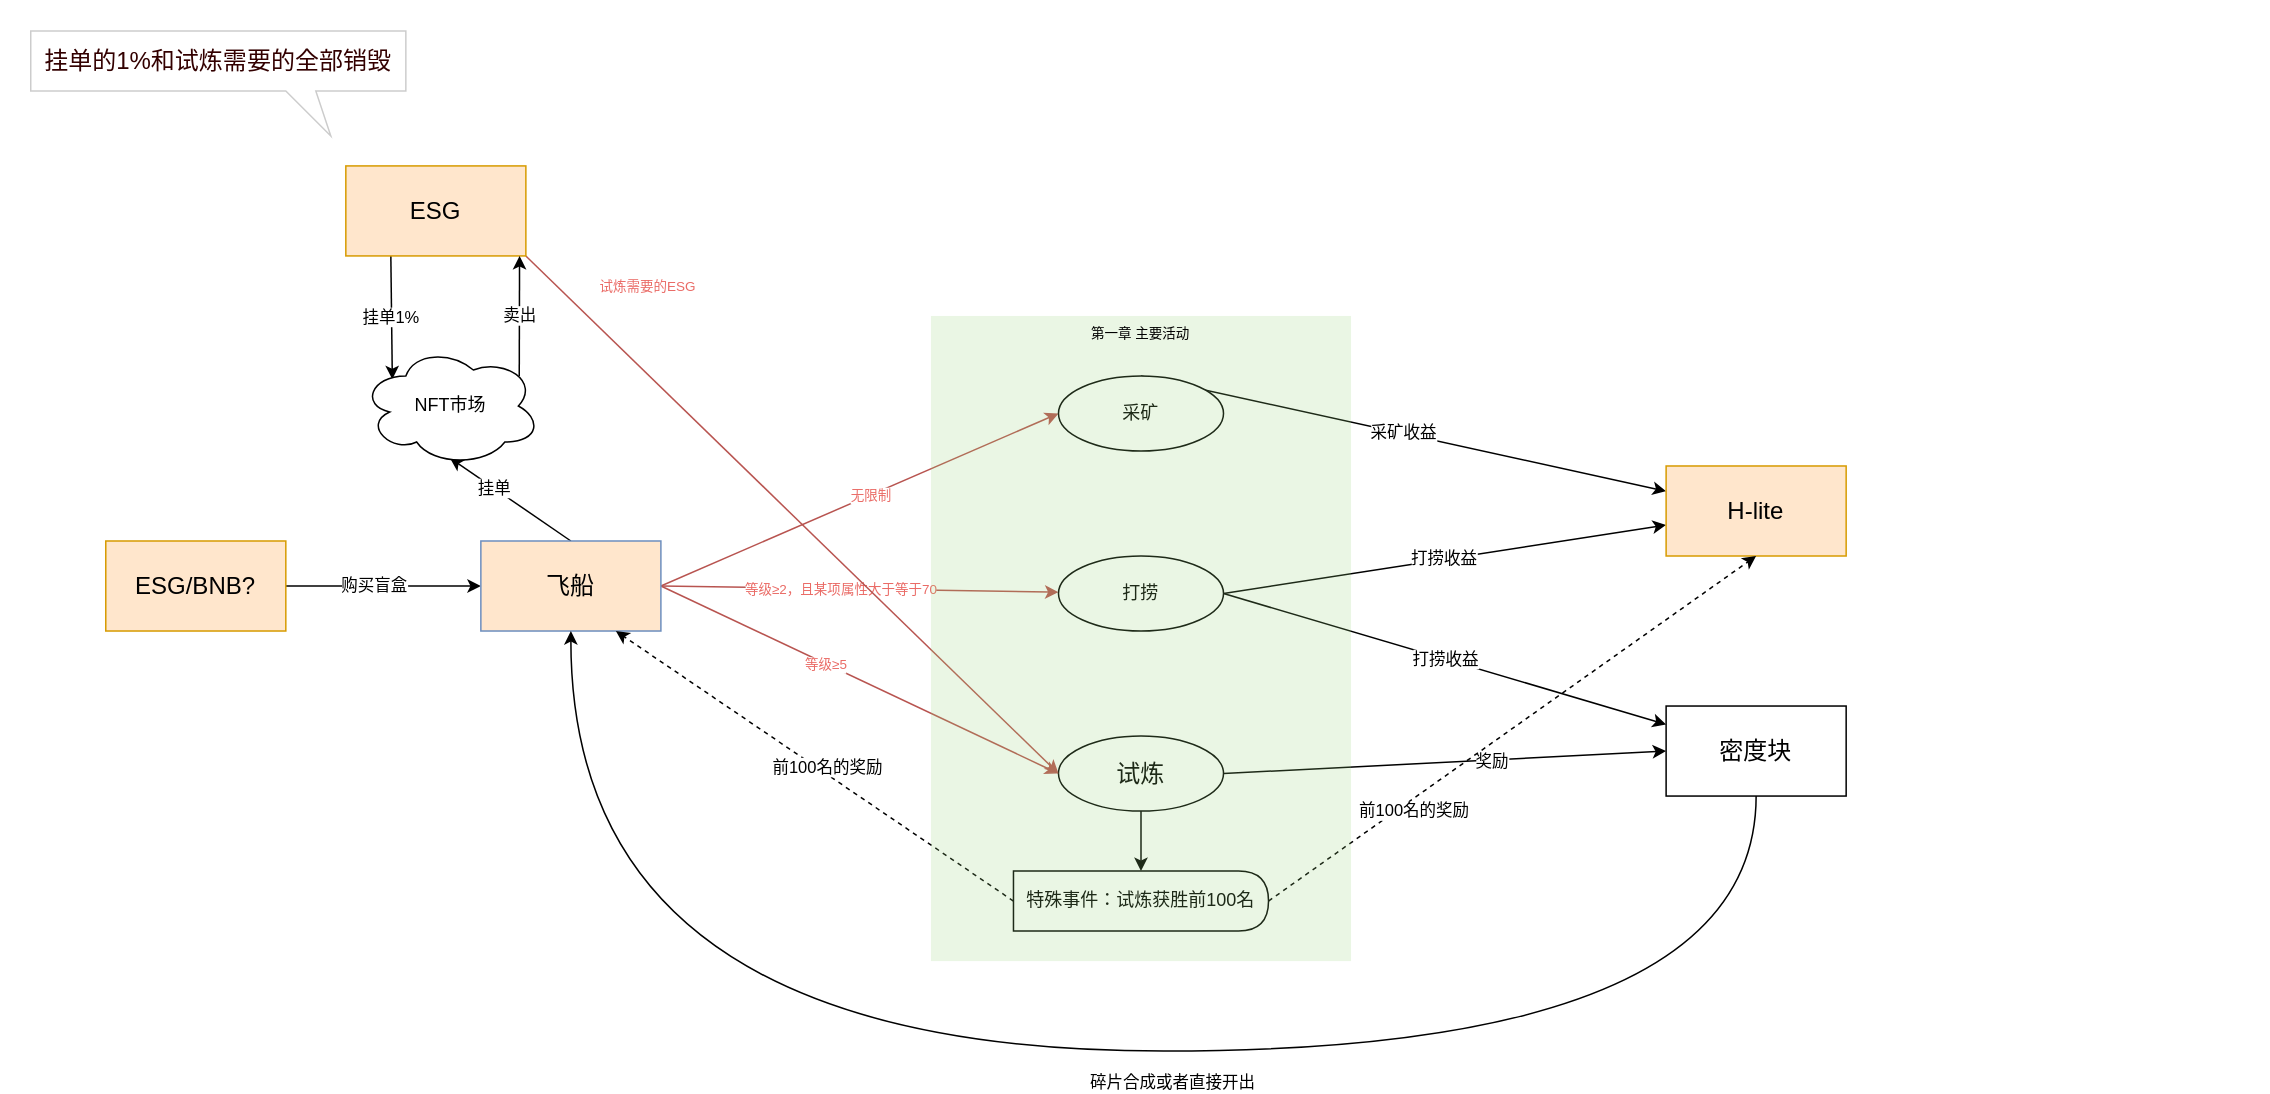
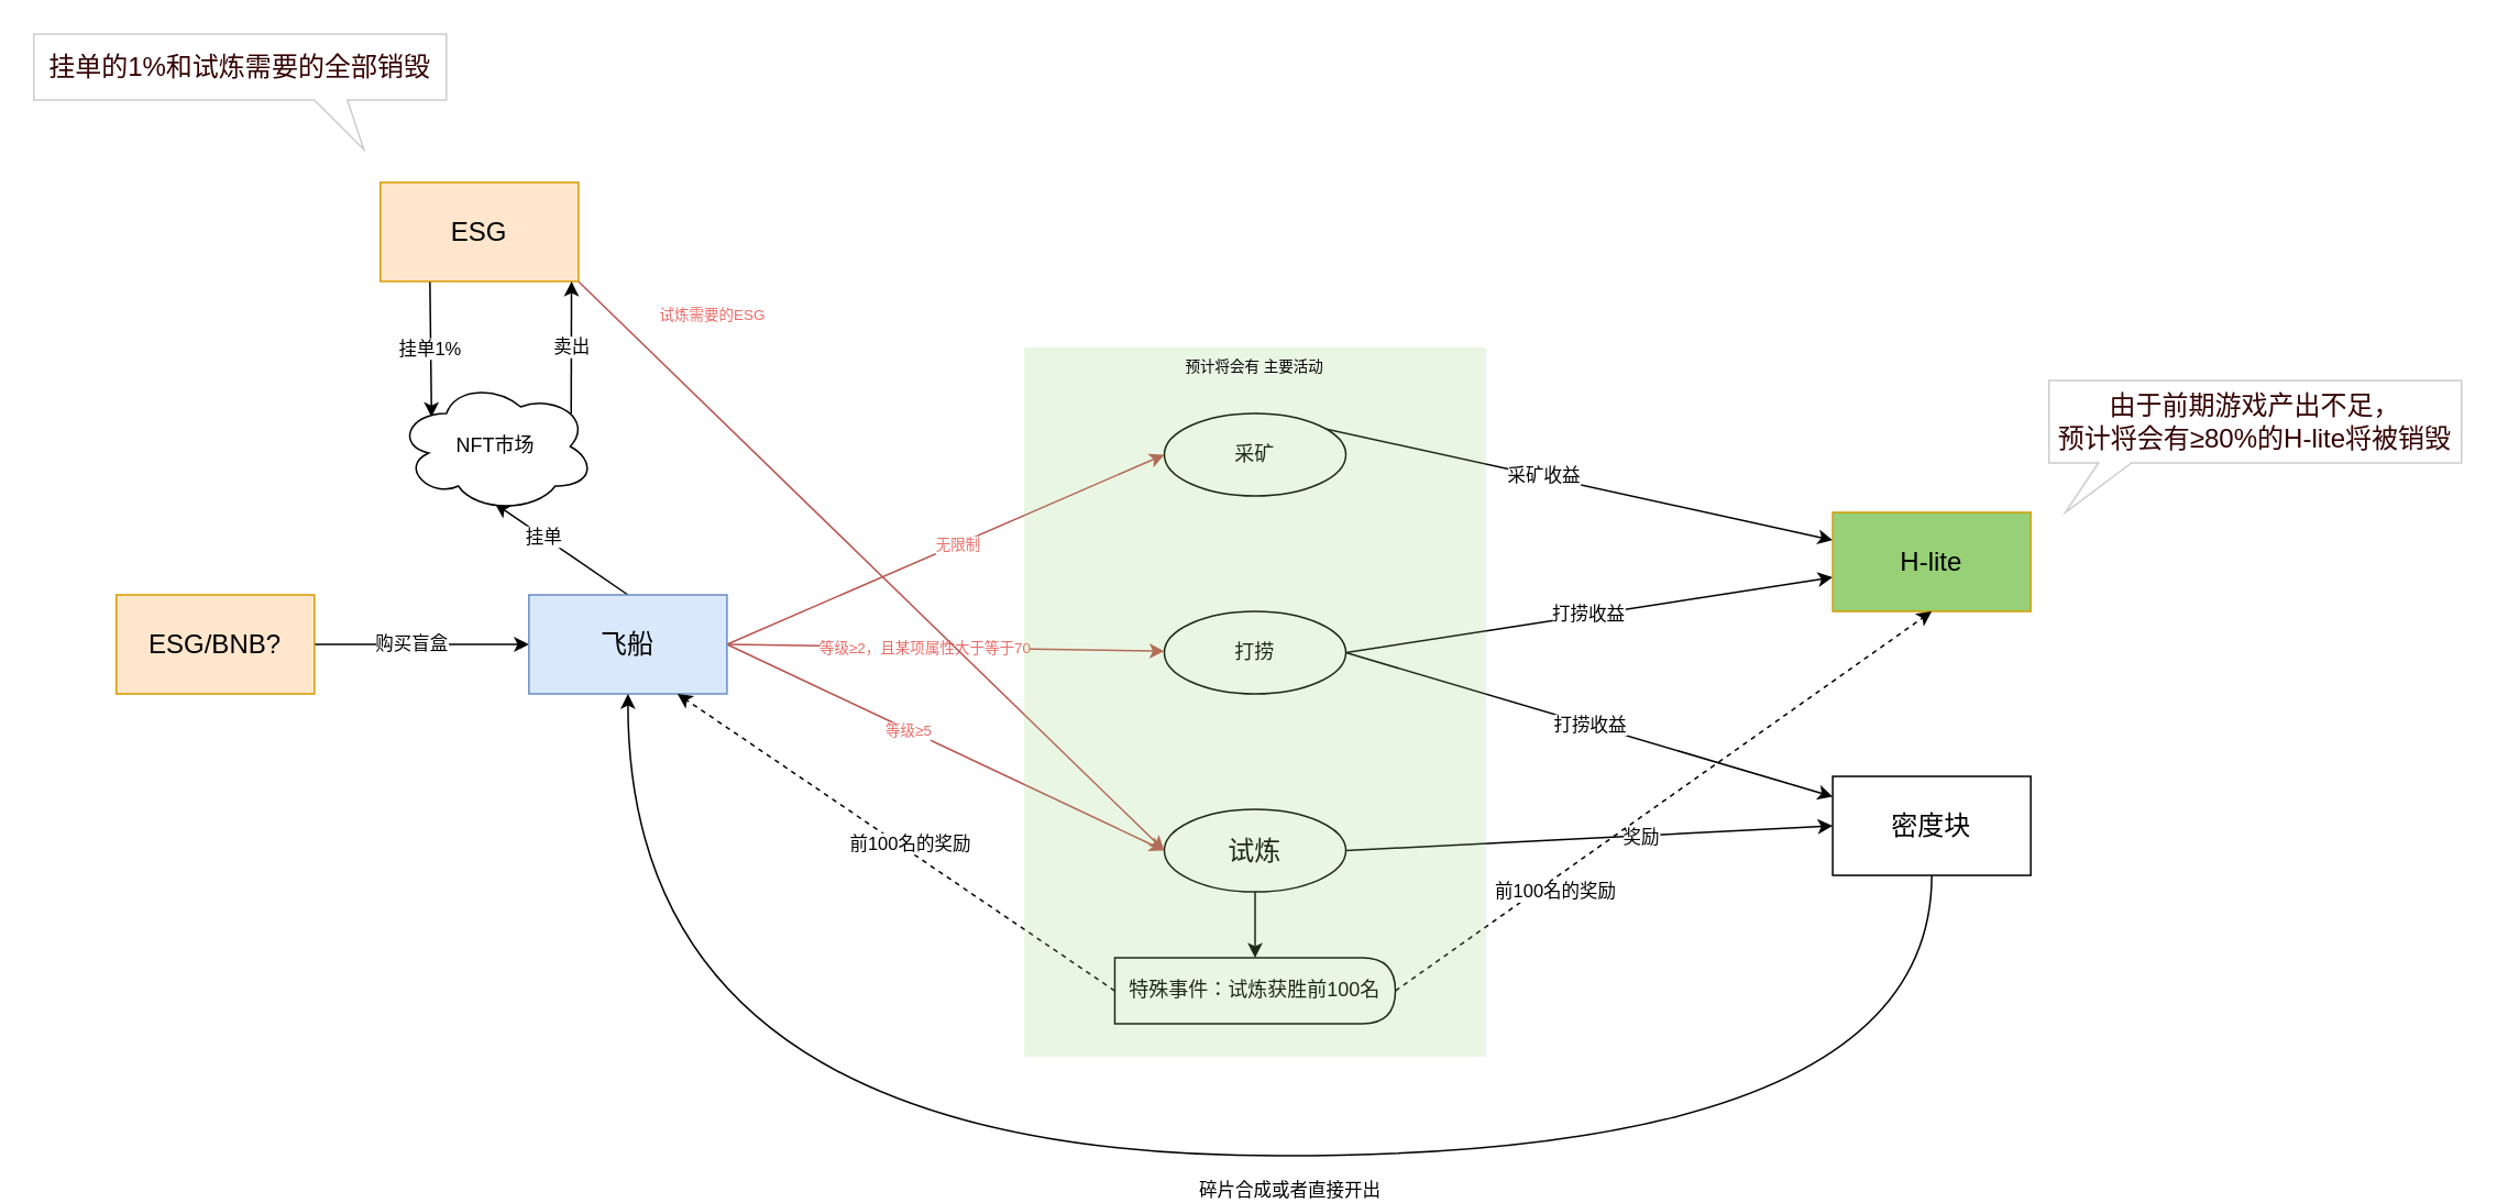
- <mxCell id="38" value="第一章 主要活动" style="rounded=0;whiteSpace=wrap;html=1;fontSize=9;strokeColor=none;fillColor=#97D077;opacity=20;verticalAlign=top;" parent="1" vertex="1"><mxGeometry x="620" y="210" width="280" height="430" as="geometry" /></mxCell>
+ <mxCell id="38" value="预计将会有 主要活动" style="rounded=0;whiteSpace=wrap;html=1;fontSize=9;strokeColor=none;fillColor=#97D077;opacity=20;verticalAlign=top;" parent="1" vertex="1"><mxGeometry x="620" y="210" width="280" height="430" as="geometry" /></mxCell>
+ <mxCell id="40" value="&lt;span style=&quot;background-color: rgb(255 , 255 , 255)&quot;&gt;&lt;font color=&quot;#330000&quot;&gt;&lt;span style=&quot;font-size: 16px&quot;&gt;由于前期游戏产出不足，&lt;/span&gt;&lt;/font&gt;&lt;br&gt;&lt;font color=&quot;#330000&quot;&gt;&lt;span style=&quot;font-size: 16px&quot;&gt;预计将会有≥80%的H-lite将被销毁&lt;/span&gt;&lt;/font&gt;&lt;/span&gt;" style="shape=callout;whiteSpace=wrap;html=1;perimeter=calloutPerimeter;fontSize=9;fontColor=#EA6B66;fillColor=none;gradientColor=none;opacity=20;position2=0.04;base=20;size=30;position=0.12;" vertex="1" parent="1"><mxGeometry x="1241" y="230" width="250" height="80" as="geometry" /></mxCell>
- <mxCell id="25" value="H-lite" style="rounded=0;whiteSpace=wrap;html=1;fillColor=#ffe6cc;strokeColor=#d79b00;fontSize=16;" parent="1" vertex="1"><mxGeometry x="1110" y="310" width="120" height="60" as="geometry" /></mxCell>
+ <mxCell id="25" value="H-lite" style="rounded=0;whiteSpace=wrap;html=1;fillColor=#97d077;strokeColor=#d79b00;fontSize=16;" parent="1" vertex="1"><mxGeometry x="1110" y="310" width="120" height="60" as="geometry" /></mxCell>
- <mxCell id="13" value="飞船" style="rounded=0;whiteSpace=wrap;html=1;fillColor=#ffe6cc;strokeColor=#6c8ebf;fontSize=16;" parent="1" vertex="1"><mxGeometry x="320" y="360" width="120" height="60" as="geometry" /></mxCell>
+ <mxCell id="13" value="飞船" style="rounded=0;whiteSpace=wrap;html=1;fillColor=#dae8fc;strokeColor=#6c8ebf;fontSize=16;" parent="1" vertex="1"><mxGeometry x="320" y="360" width="120" height="60" as="geometry" /></mxCell>
